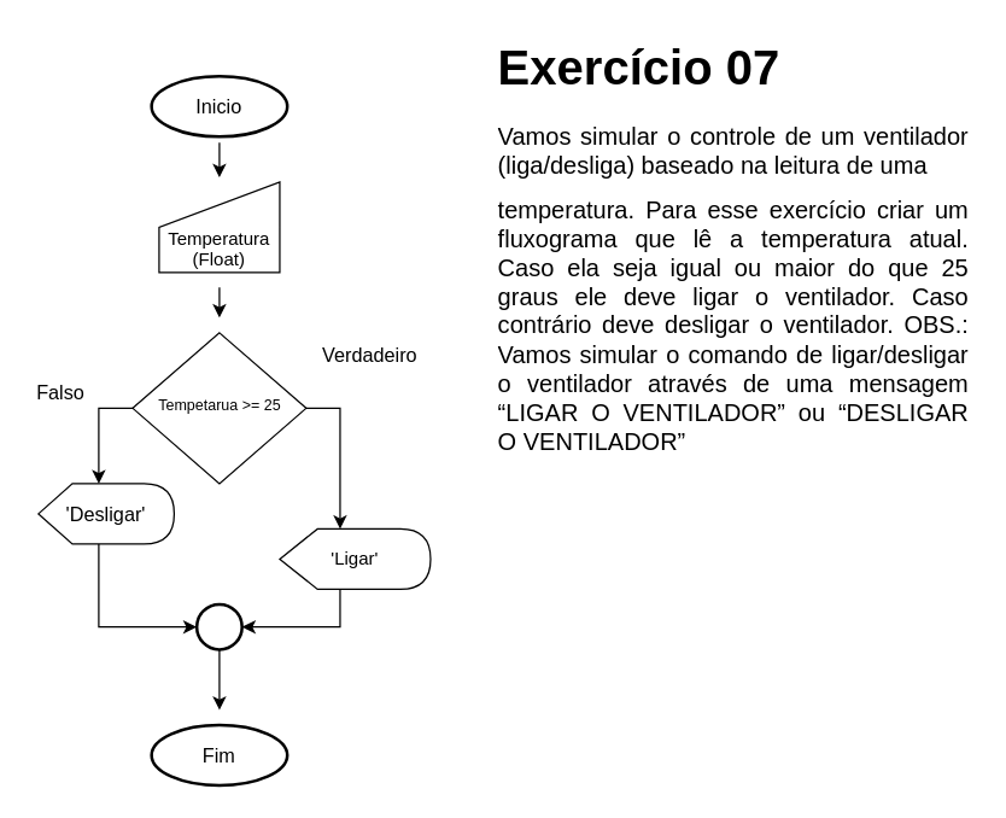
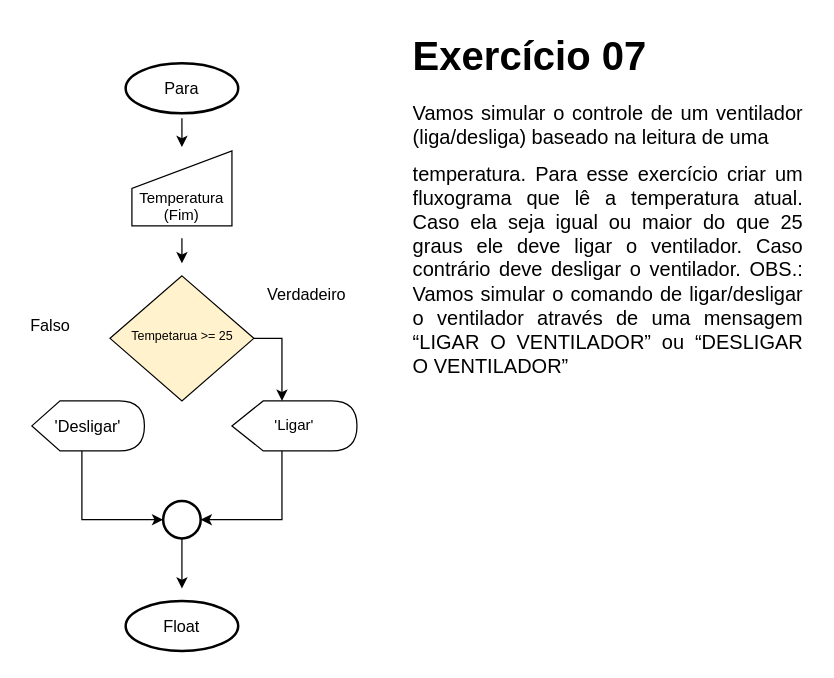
- <mxCell id="16" value="Inicio" style="strokeWidth=2;html=1;shape=mxgraph.flowchart.start_1;whiteSpace=wrap;fillColor=#ffffff;fontSize=13;" parent="1" vertex="1"><mxGeometry x="100" y="50" width="90" height="40" as="geometry" /></mxCell>
+ <mxCell id="16" value="Para" style="strokeWidth=2;html=1;shape=mxgraph.flowchart.start_1;whiteSpace=wrap;fillColor=#ffffff;fontSize=13;" parent="1" vertex="1"><mxGeometry x="100" y="50" width="90" height="40" as="geometry" /></mxCell>
- <mxCell id="3" value="&lt;br&gt;&lt;br&gt;Temperatura (Float)" style="shape=manualInput;whiteSpace=wrap;html=1;" parent="1" vertex="1"><mxGeometry x="105" y="120" width="80" height="60" as="geometry" /></mxCell>
+ <mxCell id="3" value="&lt;br&gt;&lt;br&gt;Temperatura (Fim)" style="shape=manualInput;whiteSpace=wrap;html=1;" parent="1" vertex="1"><mxGeometry x="105" y="120" width="80" height="60" as="geometry" /></mxCell>
- <mxCell id="6" value="&lt;div style=&quot;font-size: 10px&quot;&gt;&lt;br&gt;&lt;/div&gt;&lt;div style=&quot;font-size: 10px&quot;&gt;&lt;br&gt;&lt;/div&gt;&lt;div style=&quot;font-size: 10px&quot;&gt;&lt;br&gt;&lt;/div&gt;&lt;div style=&quot;font-size: 10px&quot;&gt;Tempetarua &amp;gt;= 25&lt;/div&gt;" style="rhombus;whiteSpace=wrap;html=1;align=center;fontSize=10;horizontal=1;verticalAlign=top;" parent="1" vertex="1"><mxGeometry x="87.5" y="220" width="115" height="100" as="geometry" /></mxCell>
+ <mxCell id="6" value="&lt;div style=&quot;font-size: 10px&quot;&gt;&lt;br&gt;&lt;/div&gt;&lt;div style=&quot;font-size: 10px&quot;&gt;&lt;br&gt;&lt;/div&gt;&lt;div style=&quot;font-size: 10px&quot;&gt;&lt;br&gt;&lt;/div&gt;&lt;div style=&quot;font-size: 10px&quot;&gt;Tempetarua &amp;gt;= 25&lt;/div&gt;" style="rhombus;whiteSpace=wrap;html=1;align=center;fontSize=10;horizontal=1;verticalAlign=top;fillColor=#fff2cc;" parent="1" vertex="1"><mxGeometry x="87.5" y="220" width="115" height="100" as="geometry" /></mxCell>
- <mxCell id="4" style="edgeStyle=orthogonalEdgeStyle;rounded=0;orthogonalLoop=1;jettySize=auto;html=1;entryX=0;entryY=0;entryDx=40;entryDy=0;entryPerimeter=0;fontSize=13;" parent="1" source="6" target="10" edge="1"><mxGeometry relative="1" as="geometry"><Array as="points"><mxPoint x="65" y="270" /></Array></mxGeometry></mxCell>
- <mxCell id="8" value="'Ligar'" style="shape=display;whiteSpace=wrap;html=1;fontSize=12;" parent="1" vertex="1"><mxGeometry x="185" y="350" width="100" height="40" as="geometry" /></mxCell>
+ <mxCell id="8" value="'Ligar'" style="shape=display;whiteSpace=wrap;html=1;fontSize=12;" parent="1" vertex="1"><mxGeometry x="185" y="320" width="100" height="40" as="geometry" /></mxCell>
- <mxCell id="17" value="Fim" style="strokeWidth=2;html=1;shape=mxgraph.flowchart.start_1;whiteSpace=wrap;fillColor=#ffffff;fontSize=13;" parent="1" vertex="1"><mxGeometry x="100" y="480" width="90" height="40" as="geometry" /></mxCell>
+ <mxCell id="17" value="Float" style="strokeWidth=2;html=1;shape=mxgraph.flowchart.start_1;whiteSpace=wrap;fillColor=#ffffff;fontSize=13;" parent="1" vertex="1"><mxGeometry x="100" y="480" width="90" height="40" as="geometry" /></mxCell>
